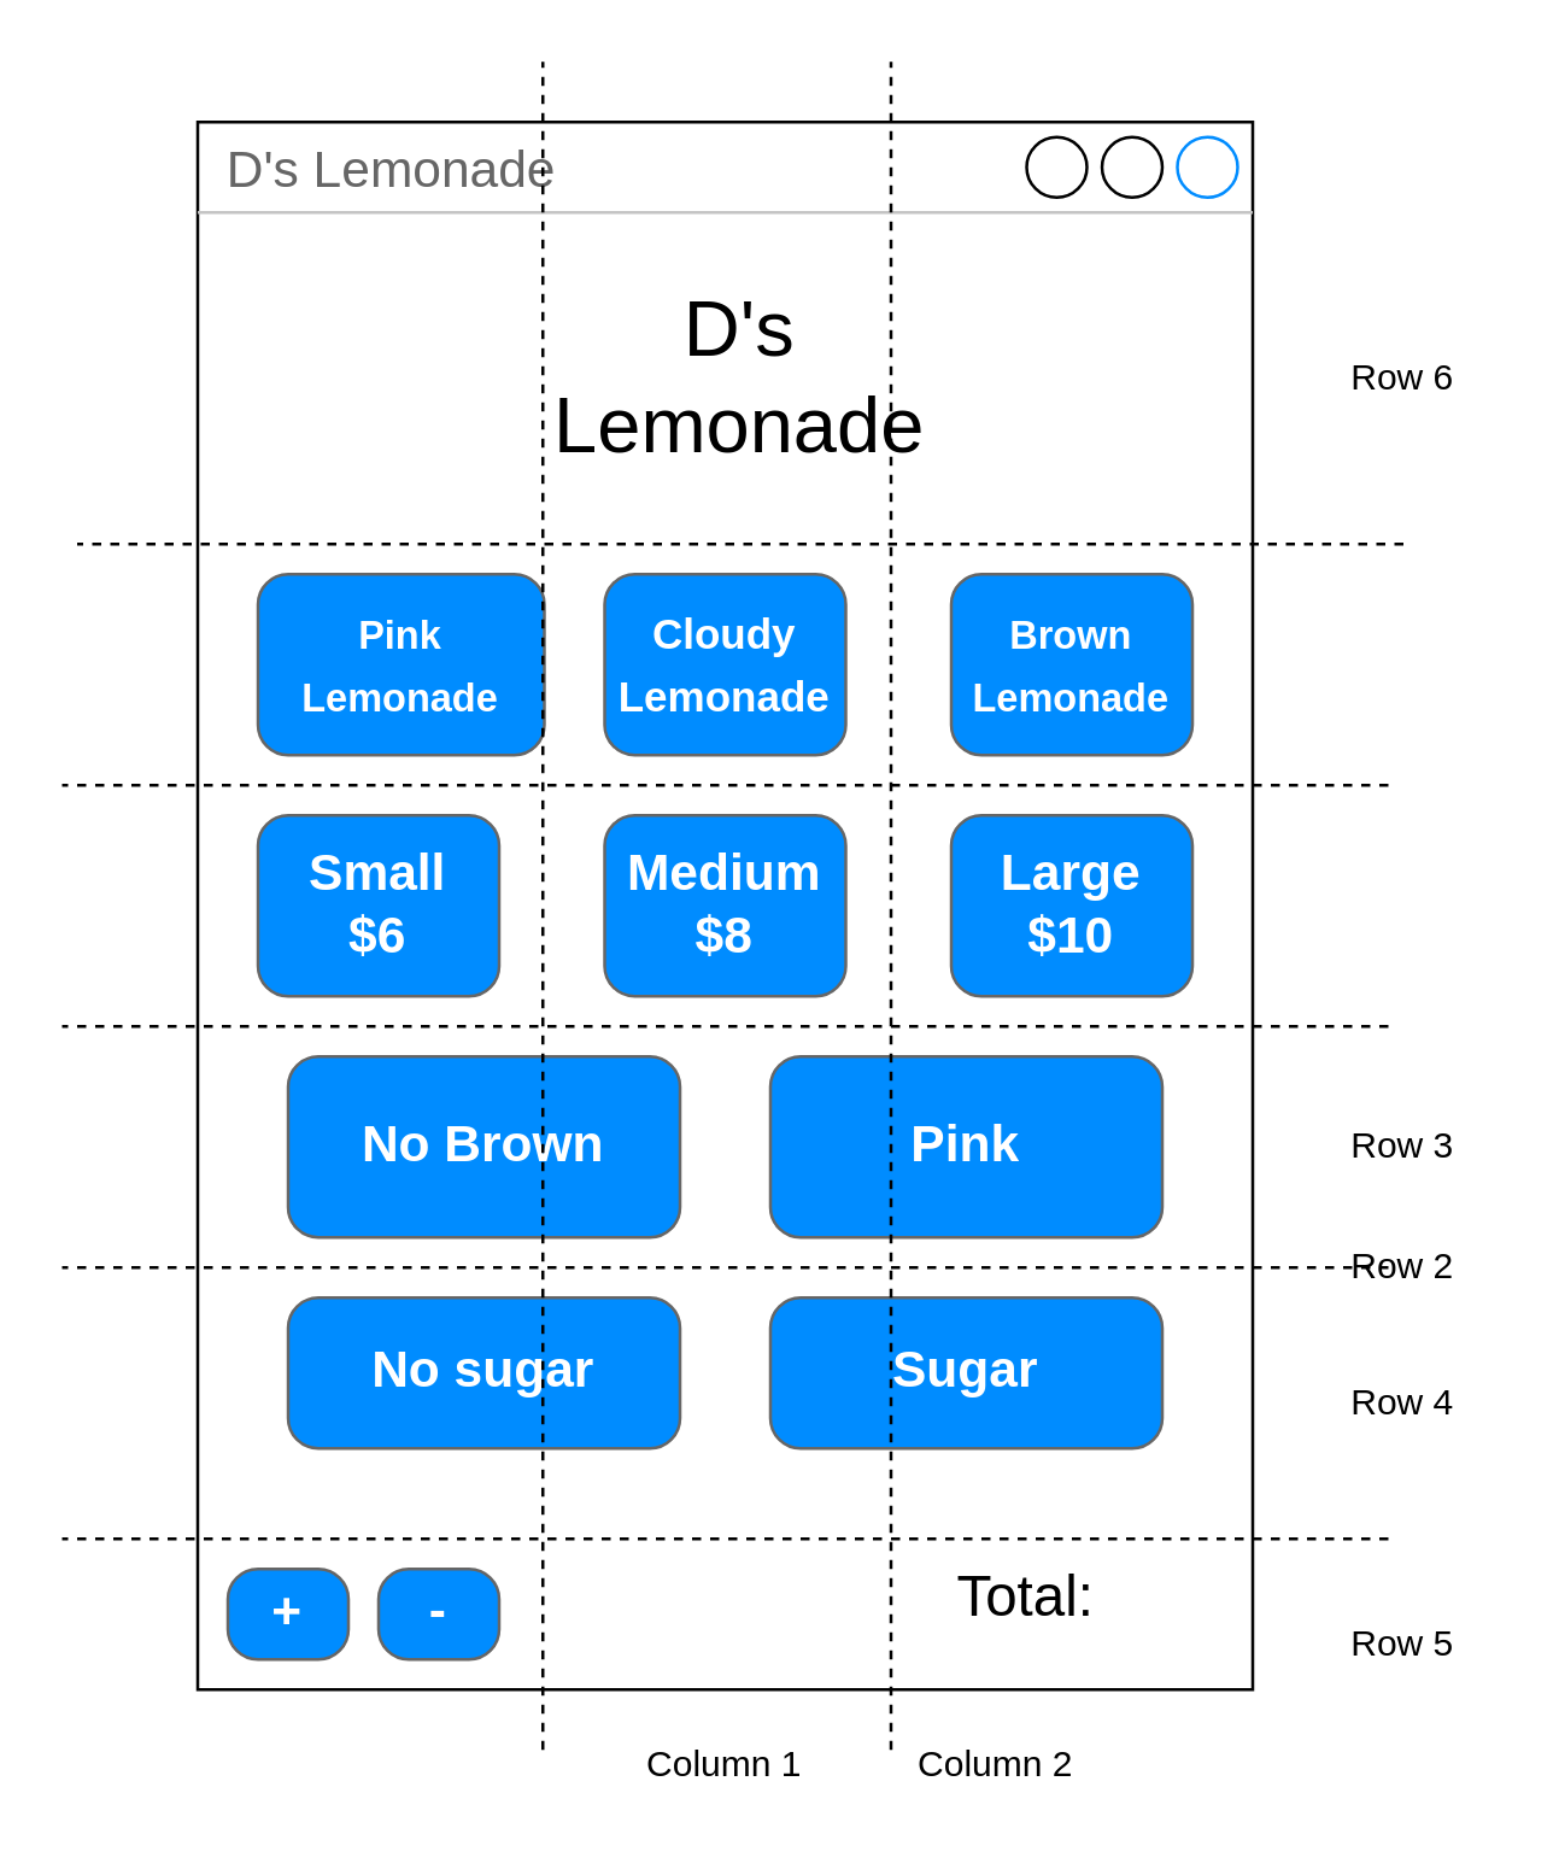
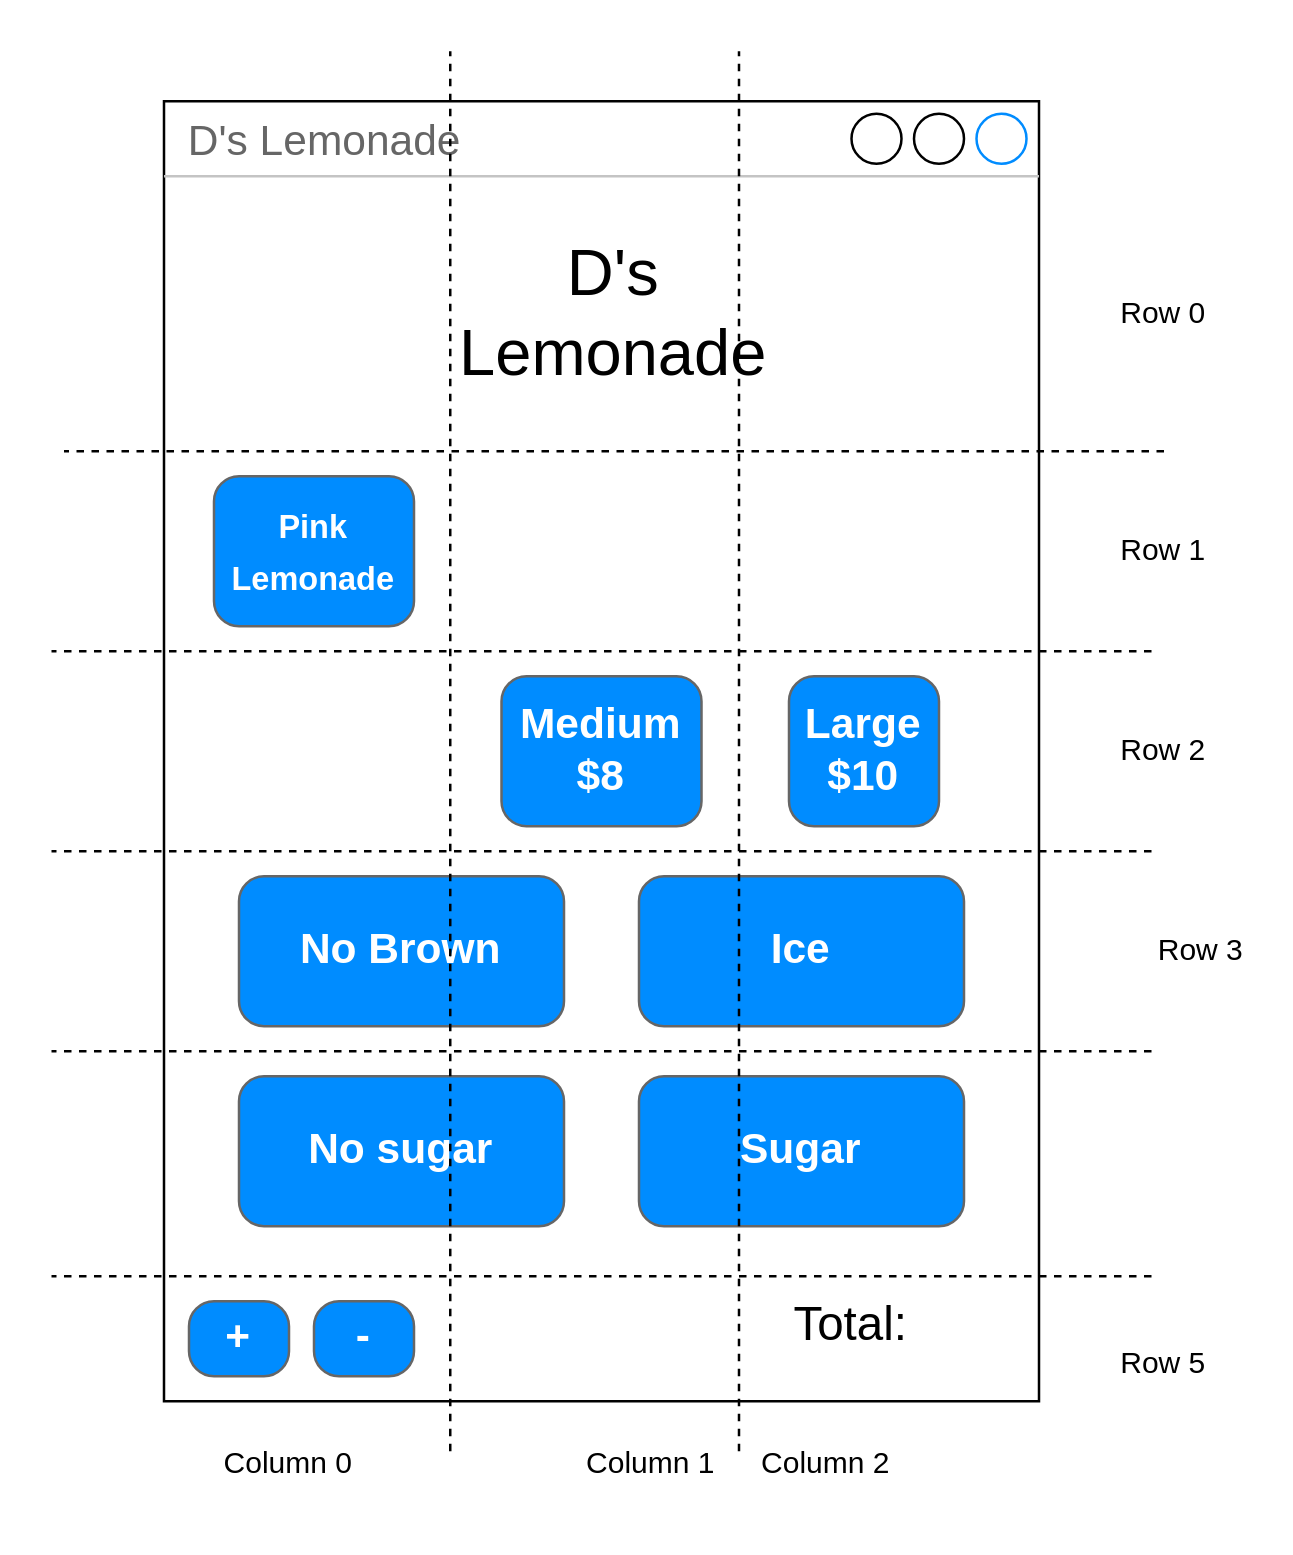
- <mxCell id="30" value="Row 6" style="text;html=1;align=center;verticalAlign=middle;whiteSpace=wrap;rounded=0;" vertex="1" parent="1"><mxGeometry x="435" y="110" width="60" height="30" as="geometry" /></mxCell>
+ <mxCell id="30" value="Row 0" style="text;html=1;align=center;verticalAlign=middle;whiteSpace=wrap;rounded=0;" vertex="1" parent="1"><mxGeometry x="435" y="110" width="60" height="30" as="geometry" /></mxCell>
- <mxCell id="12" value="&lt;span style=&quot;font-size: 13px;&quot;&gt;&lt;font style=&quot;color: rgb(255, 255, 255);&quot;&gt;Pink Lemonade&lt;/font&gt;&lt;/span&gt;" style="strokeWidth=1;shadow=0;dashed=0;align=center;html=1;shape=mxgraph.mockup.buttons.button;strokeColor=#666666;fontColor=#ffffff;mainText=;buttonStyle=round;fontSize=17;fontStyle=1;fillColor=#008cff;whiteSpace=wrap;" vertex="1" parent="1"><mxGeometry x="85" y="190" width="95" height="60" as="geometry" /></mxCell>
+ <mxCell id="12" value="&lt;span style=&quot;font-size: 13px;&quot;&gt;&lt;font style=&quot;color: rgb(255, 255, 255);&quot;&gt;Pink Lemonade&lt;/font&gt;&lt;/span&gt;" style="strokeWidth=1;shadow=0;dashed=0;align=center;html=1;shape=mxgraph.mockup.buttons.button;strokeColor=#666666;fontColor=#ffffff;mainText=;buttonStyle=round;fontSize=17;fontStyle=1;fillColor=#008cff;whiteSpace=wrap;" vertex="1" parent="1"><mxGeometry x="85" y="190" width="80" height="60" as="geometry" /></mxCell>
- <mxCell id="13" value="&lt;font style=&quot;font-size: 14px; color: rgb(255, 255, 255);&quot;&gt;Cloudy Lemonade&lt;/font&gt;" style="strokeWidth=1;shadow=0;dashed=0;align=center;html=1;shape=mxgraph.mockup.buttons.button;strokeColor=#666666;fontColor=#ffffff;mainText=;buttonStyle=round;fontSize=17;fontStyle=1;fillColor=#008cff;whiteSpace=wrap;" vertex="1" parent="1"><mxGeometry x="200" y="190" width="80" height="60" as="geometry" /></mxCell>
- <mxCell id="14" value="&lt;span style=&quot;font-size: 13px;&quot;&gt;&lt;font style=&quot;color: rgb(255, 255, 255);&quot;&gt;Brown Lemonade&lt;/font&gt;&lt;/span&gt;" style="strokeWidth=1;shadow=0;dashed=0;align=center;html=1;shape=mxgraph.mockup.buttons.button;strokeColor=#666666;fontColor=#ffffff;mainText=;buttonStyle=round;fontSize=17;fontStyle=1;fillColor=#008cff;whiteSpace=wrap;" vertex="1" parent="1"><mxGeometry x="315" y="190" width="80" height="60" as="geometry" /></mxCell>
+ <mxCell id="29" value="Row 1" style="text;html=1;align=center;verticalAlign=middle;whiteSpace=wrap;rounded=0;" vertex="1" parent="1"><mxGeometry x="435" y="205" width="60" height="30" as="geometry" /></mxCell>
- <mxCell id="4" value="&lt;font style=&quot;color: rgb(255, 255, 255);&quot;&gt;Small&lt;/font&gt;&lt;div&gt;&lt;span style=&quot;background-color: transparent;&quot;&gt;&lt;font style=&quot;color: rgb(255, 255, 255);&quot;&gt;$6&lt;/font&gt;&lt;/span&gt;&lt;/div&gt;" style="strokeWidth=1;shadow=0;dashed=0;align=center;html=1;shape=mxgraph.mockup.buttons.button;strokeColor=#666666;fontColor=#ffffff;mainText=;buttonStyle=round;fontSize=17;fontStyle=1;fillColor=#008cff;whiteSpace=wrap;" vertex="1" parent="1"><mxGeometry x="85" y="270" width="80" height="60" as="geometry" /></mxCell>
- <mxCell id="6" value="Large&lt;br&gt;&lt;div&gt;&lt;span style=&quot;background-color: transparent;&quot;&gt;&lt;font style=&quot;color: rgb(255, 255, 255);&quot;&gt;$10&lt;/font&gt;&lt;/span&gt;&lt;/div&gt;" style="strokeWidth=1;shadow=0;dashed=0;align=center;html=1;shape=mxgraph.mockup.buttons.button;strokeColor=#666666;fontColor=#ffffff;mainText=;buttonStyle=round;fontSize=17;fontStyle=1;fillColor=#008cff;whiteSpace=wrap;" vertex="1" parent="1"><mxGeometry x="315" y="270" width="80" height="60" as="geometry" /></mxCell>
+ <mxCell id="6" value="Large&lt;br&gt;&lt;div&gt;&lt;span style=&quot;background-color: transparent;&quot;&gt;&lt;font style=&quot;color: rgb(255, 255, 255);&quot;&gt;$10&lt;/font&gt;&lt;/span&gt;&lt;/div&gt;" style="strokeWidth=1;shadow=0;dashed=0;align=center;html=1;shape=mxgraph.mockup.buttons.button;strokeColor=#666666;fontColor=#ffffff;mainText=;buttonStyle=round;fontSize=17;fontStyle=1;fillColor=#008cff;whiteSpace=wrap;" vertex="1" parent="1"><mxGeometry x="315" y="270" width="60" height="60" as="geometry" /></mxCell>
- <mxCell id="8" value="Pink" style="strokeWidth=1;shadow=0;dashed=0;align=center;html=1;shape=mxgraph.mockup.buttons.button;strokeColor=#666666;fontColor=#ffffff;mainText=;buttonStyle=round;fontSize=17;fontStyle=1;fillColor=#008cff;whiteSpace=wrap;" vertex="1" parent="1"><mxGeometry x="255" y="350" width="130" height="60" as="geometry" /></mxCell>
+ <mxCell id="8" value="Ice" style="strokeWidth=1;shadow=0;dashed=0;align=center;html=1;shape=mxgraph.mockup.buttons.button;strokeColor=#666666;fontColor=#ffffff;mainText=;buttonStyle=round;fontSize=17;fontStyle=1;fillColor=#008cff;whiteSpace=wrap;" vertex="1" parent="1"><mxGeometry x="255" y="350" width="130" height="60" as="geometry" /></mxCell>
- <mxCell id="27" value="Row 3" style="text;html=1;align=center;verticalAlign=middle;whiteSpace=wrap;rounded=0;" vertex="1" parent="1"><mxGeometry x="435" y="365" width="60" height="30" as="geometry" /></mxCell>
+ <mxCell id="27" value="Row 3" style="text;html=1;align=center;verticalAlign=middle;whiteSpace=wrap;rounded=0;" vertex="1" parent="1"><mxGeometry x="450" y="365" width="60" height="30" as="geometry" /></mxCell>
- <mxCell id="28" value="Row 2" style="text;html=1;align=center;verticalAlign=middle;whiteSpace=wrap;rounded=0;" vertex="1" parent="1"><mxGeometry x="435" y="405" width="60" height="30" as="geometry" /></mxCell>
+ <mxCell id="28" value="Row 2" style="text;html=1;align=center;verticalAlign=middle;whiteSpace=wrap;rounded=0;" vertex="1" parent="1"><mxGeometry x="435" y="285" width="60" height="30" as="geometry" /></mxCell>
- <mxCell id="11" value="No sugar" style="strokeWidth=1;shadow=0;dashed=0;align=center;html=1;shape=mxgraph.mockup.buttons.button;strokeColor=#666666;fontColor=#ffffff;mainText=;buttonStyle=round;fontSize=17;fontStyle=1;fillColor=#008cff;whiteSpace=wrap;" vertex="1" parent="1"><mxGeometry x="95" y="430" width="130" height="50" as="geometry" /></mxCell>
+ <mxCell id="11" value="No sugar" style="strokeWidth=1;shadow=0;dashed=0;align=center;html=1;shape=mxgraph.mockup.buttons.button;strokeColor=#666666;fontColor=#ffffff;mainText=;buttonStyle=round;fontSize=17;fontStyle=1;fillColor=#008cff;whiteSpace=wrap;" vertex="1" parent="1"><mxGeometry x="95" y="430" width="130" height="60" as="geometry" /></mxCell>
- <mxCell id="10" value="Sugar" style="strokeWidth=1;shadow=0;dashed=0;align=center;html=1;shape=mxgraph.mockup.buttons.button;strokeColor=#666666;fontColor=#ffffff;mainText=;buttonStyle=round;fontSize=17;fontStyle=1;fillColor=#008cff;whiteSpace=wrap;" vertex="1" parent="1"><mxGeometry x="255" y="430" width="130" height="50" as="geometry" /></mxCell>
+ <mxCell id="10" value="Sugar" style="strokeWidth=1;shadow=0;dashed=0;align=center;html=1;shape=mxgraph.mockup.buttons.button;strokeColor=#666666;fontColor=#ffffff;mainText=;buttonStyle=round;fontSize=17;fontStyle=1;fillColor=#008cff;whiteSpace=wrap;" vertex="1" parent="1"><mxGeometry x="255" y="430" width="130" height="60" as="geometry" /></mxCell>
- <mxCell id="26" value="Row 4" style="text;html=1;align=center;verticalAlign=middle;whiteSpace=wrap;rounded=0;" vertex="1" parent="1"><mxGeometry x="435" y="450" width="60" height="30" as="geometry" /></mxCell>
+ <mxCell id="22" value="Column 0" style="text;html=1;align=center;verticalAlign=middle;whiteSpace=wrap;rounded=0;" vertex="1" parent="1"><mxGeometry x="85" y="570" width="60" height="30" as="geometry" /></mxCell>
- <mxCell id="23" value="Column 1" style="text;html=1;align=center;verticalAlign=middle;whiteSpace=wrap;rounded=0;" vertex="1" parent="1"><mxGeometry x="210" y="570" width="60" height="30" as="geometry" /></mxCell>
+ <mxCell id="23" value="Column 1" style="text;html=1;align=center;verticalAlign=middle;whiteSpace=wrap;rounded=0;" vertex="1" parent="1"><mxGeometry x="230" y="570" width="60" height="30" as="geometry" /></mxCell>
